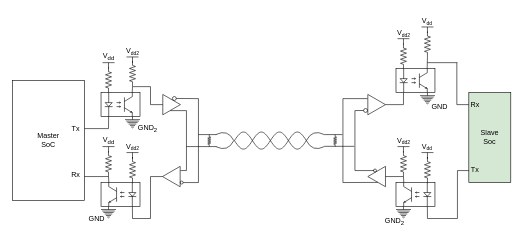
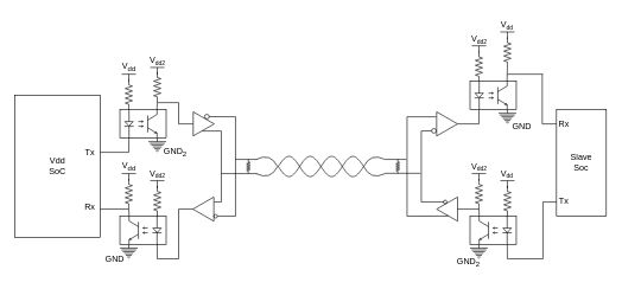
- <mxCell id="42" value="Slave&lt;div&gt;Soc&lt;/div&gt;" style="rounded=0;whiteSpace=wrap;html=1;fillColor=#d5e8d4;" parent="1" vertex="1"><mxGeometry x="781" y="154" width="70" height="150" as="geometry" /></mxCell>
+ <mxCell id="42" value="Slave&lt;div&gt;Soc&lt;/div&gt;" style="rounded=0;whiteSpace=wrap;html=1;" parent="1" vertex="1"><mxGeometry x="781" y="154" width="70" height="150" as="geometry" /></mxCell>
- <mxCell id="2" value="Master&lt;div&gt;SoC&lt;/div&gt;" style="rounded=0;whiteSpace=wrap;html=1;" parent="1" vertex="1"><mxGeometry x="20" y="134" width="120" height="200" as="geometry" /></mxCell>
+ <mxCell id="2" value="Vdd&lt;div&gt;SoC&lt;/div&gt;" style="rounded=0;whiteSpace=wrap;html=1;" parent="1" vertex="1"><mxGeometry x="20" y="134" width="120" height="200" as="geometry" /></mxCell>
